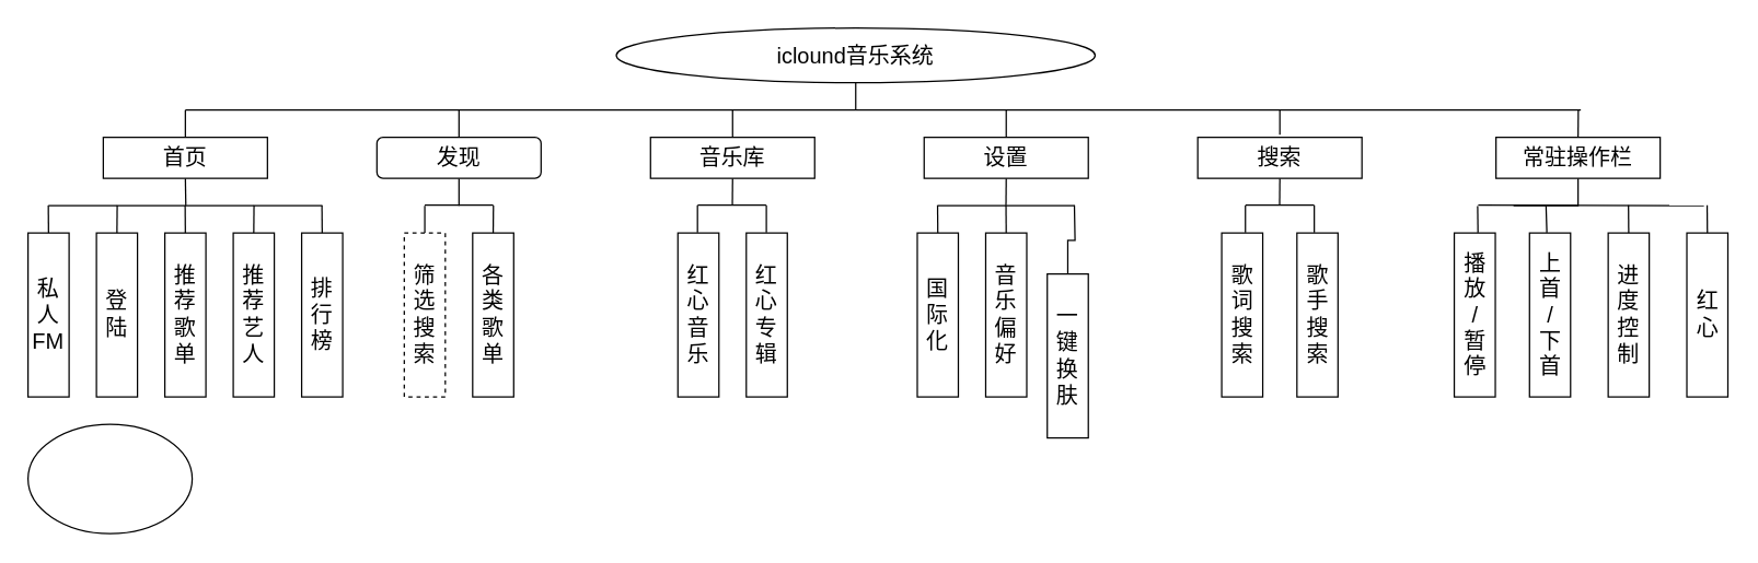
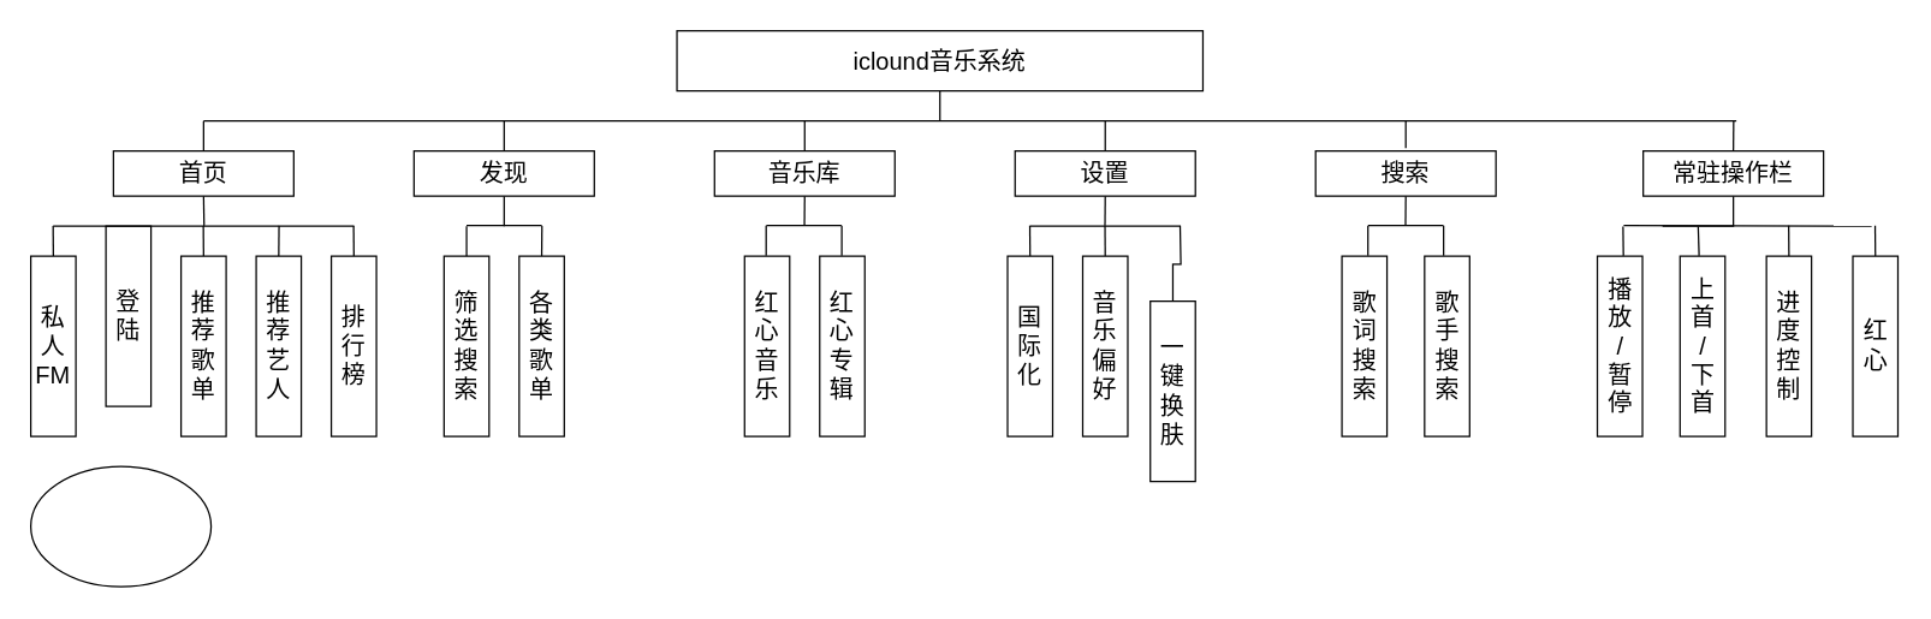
- <mxCell id="3" value="iclound音乐系统" style="ellipse;whiteSpace=wrap;html=1;fontSize=16;" parent="1" vertex="1"><mxGeometry x="450" y="20" width="350" height="40" as="geometry" /></mxCell>
+ <mxCell id="3" value="iclound音乐系统" style="rounded=0;whiteSpace=wrap;html=1;fontSize=16;" parent="1" vertex="1"><mxGeometry x="450" y="20" width="350" height="40" as="geometry" /></mxCell>
- <mxCell id="7" value="发现" style="whiteSpace=wrap;html=1;fontSize=16;rounded=1;" parent="1" vertex="1"><mxGeometry x="275" y="100" width="120" height="30" as="geometry" /></mxCell>
+ <mxCell id="7" value="发现" style="rounded=0;whiteSpace=wrap;html=1;fontSize=16;" parent="1" vertex="1"><mxGeometry x="275" y="100" width="120" height="30" as="geometry" /></mxCell>
- <mxCell id="23" value="登陆" style="rounded=0;whiteSpace=wrap;html=1;fontSize=16;" parent="1" vertex="1"><mxGeometry x="70" y="170" width="30" height="120" as="geometry" /></mxCell>
+ <mxCell id="23" value="登陆" style="rounded=0;whiteSpace=wrap;html=1;fontSize=16;" parent="1" vertex="1"><mxGeometry x="70" y="150" width="30" height="120" as="geometry" /></mxCell>
- <mxCell id="31" value="筛选搜索" style="rounded=0;whiteSpace=wrap;html=1;fontSize=16;dashed=1;" parent="1" vertex="1"><mxGeometry x="295" y="170" width="30" height="120" as="geometry" /></mxCell>
+ <mxCell id="31" value="筛选搜索" style="rounded=0;whiteSpace=wrap;html=1;fontSize=16;" parent="1" vertex="1"><mxGeometry x="295" y="170" width="30" height="120" as="geometry" /></mxCell>
